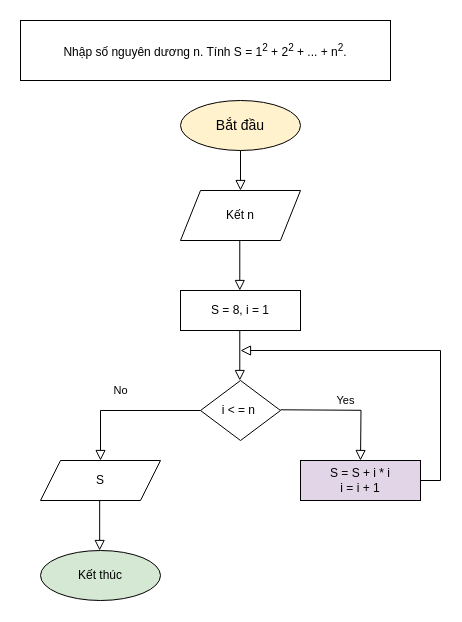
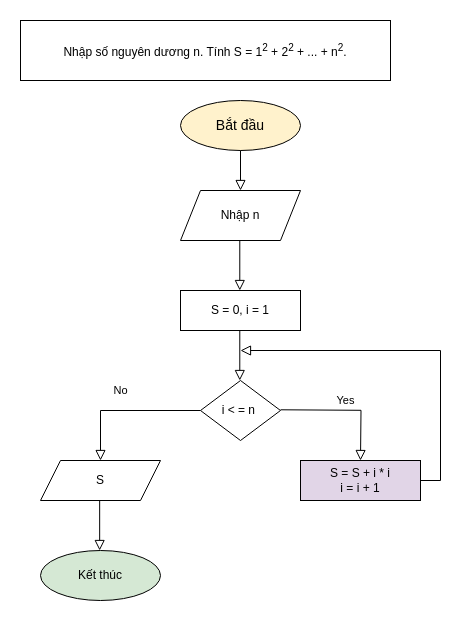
- <mxCell id="7" value="Kết n" style="shape=parallelogram;perimeter=parallelogramPerimeter;whiteSpace=wrap;html=1;fixedSize=1;" vertex="1" parent="1"><mxGeometry x="180" y="190" width="120" height="50" as="geometry" /></mxCell>
+ <mxCell id="7" value="Nhập n" style="shape=parallelogram;perimeter=parallelogramPerimeter;whiteSpace=wrap;html=1;fixedSize=1;" vertex="1" parent="1"><mxGeometry x="180" y="190" width="120" height="50" as="geometry" /></mxCell>
- <mxCell id="9" value="S = 8, i = 1" style="rounded=0;whiteSpace=wrap;html=1;" vertex="1" parent="1"><mxGeometry x="180" y="290" width="120" height="40" as="geometry" /></mxCell>
+ <mxCell id="9" value="S = 0, i = 1" style="rounded=0;whiteSpace=wrap;html=1;" vertex="1" parent="1"><mxGeometry x="180" y="290" width="120" height="40" as="geometry" /></mxCell>
